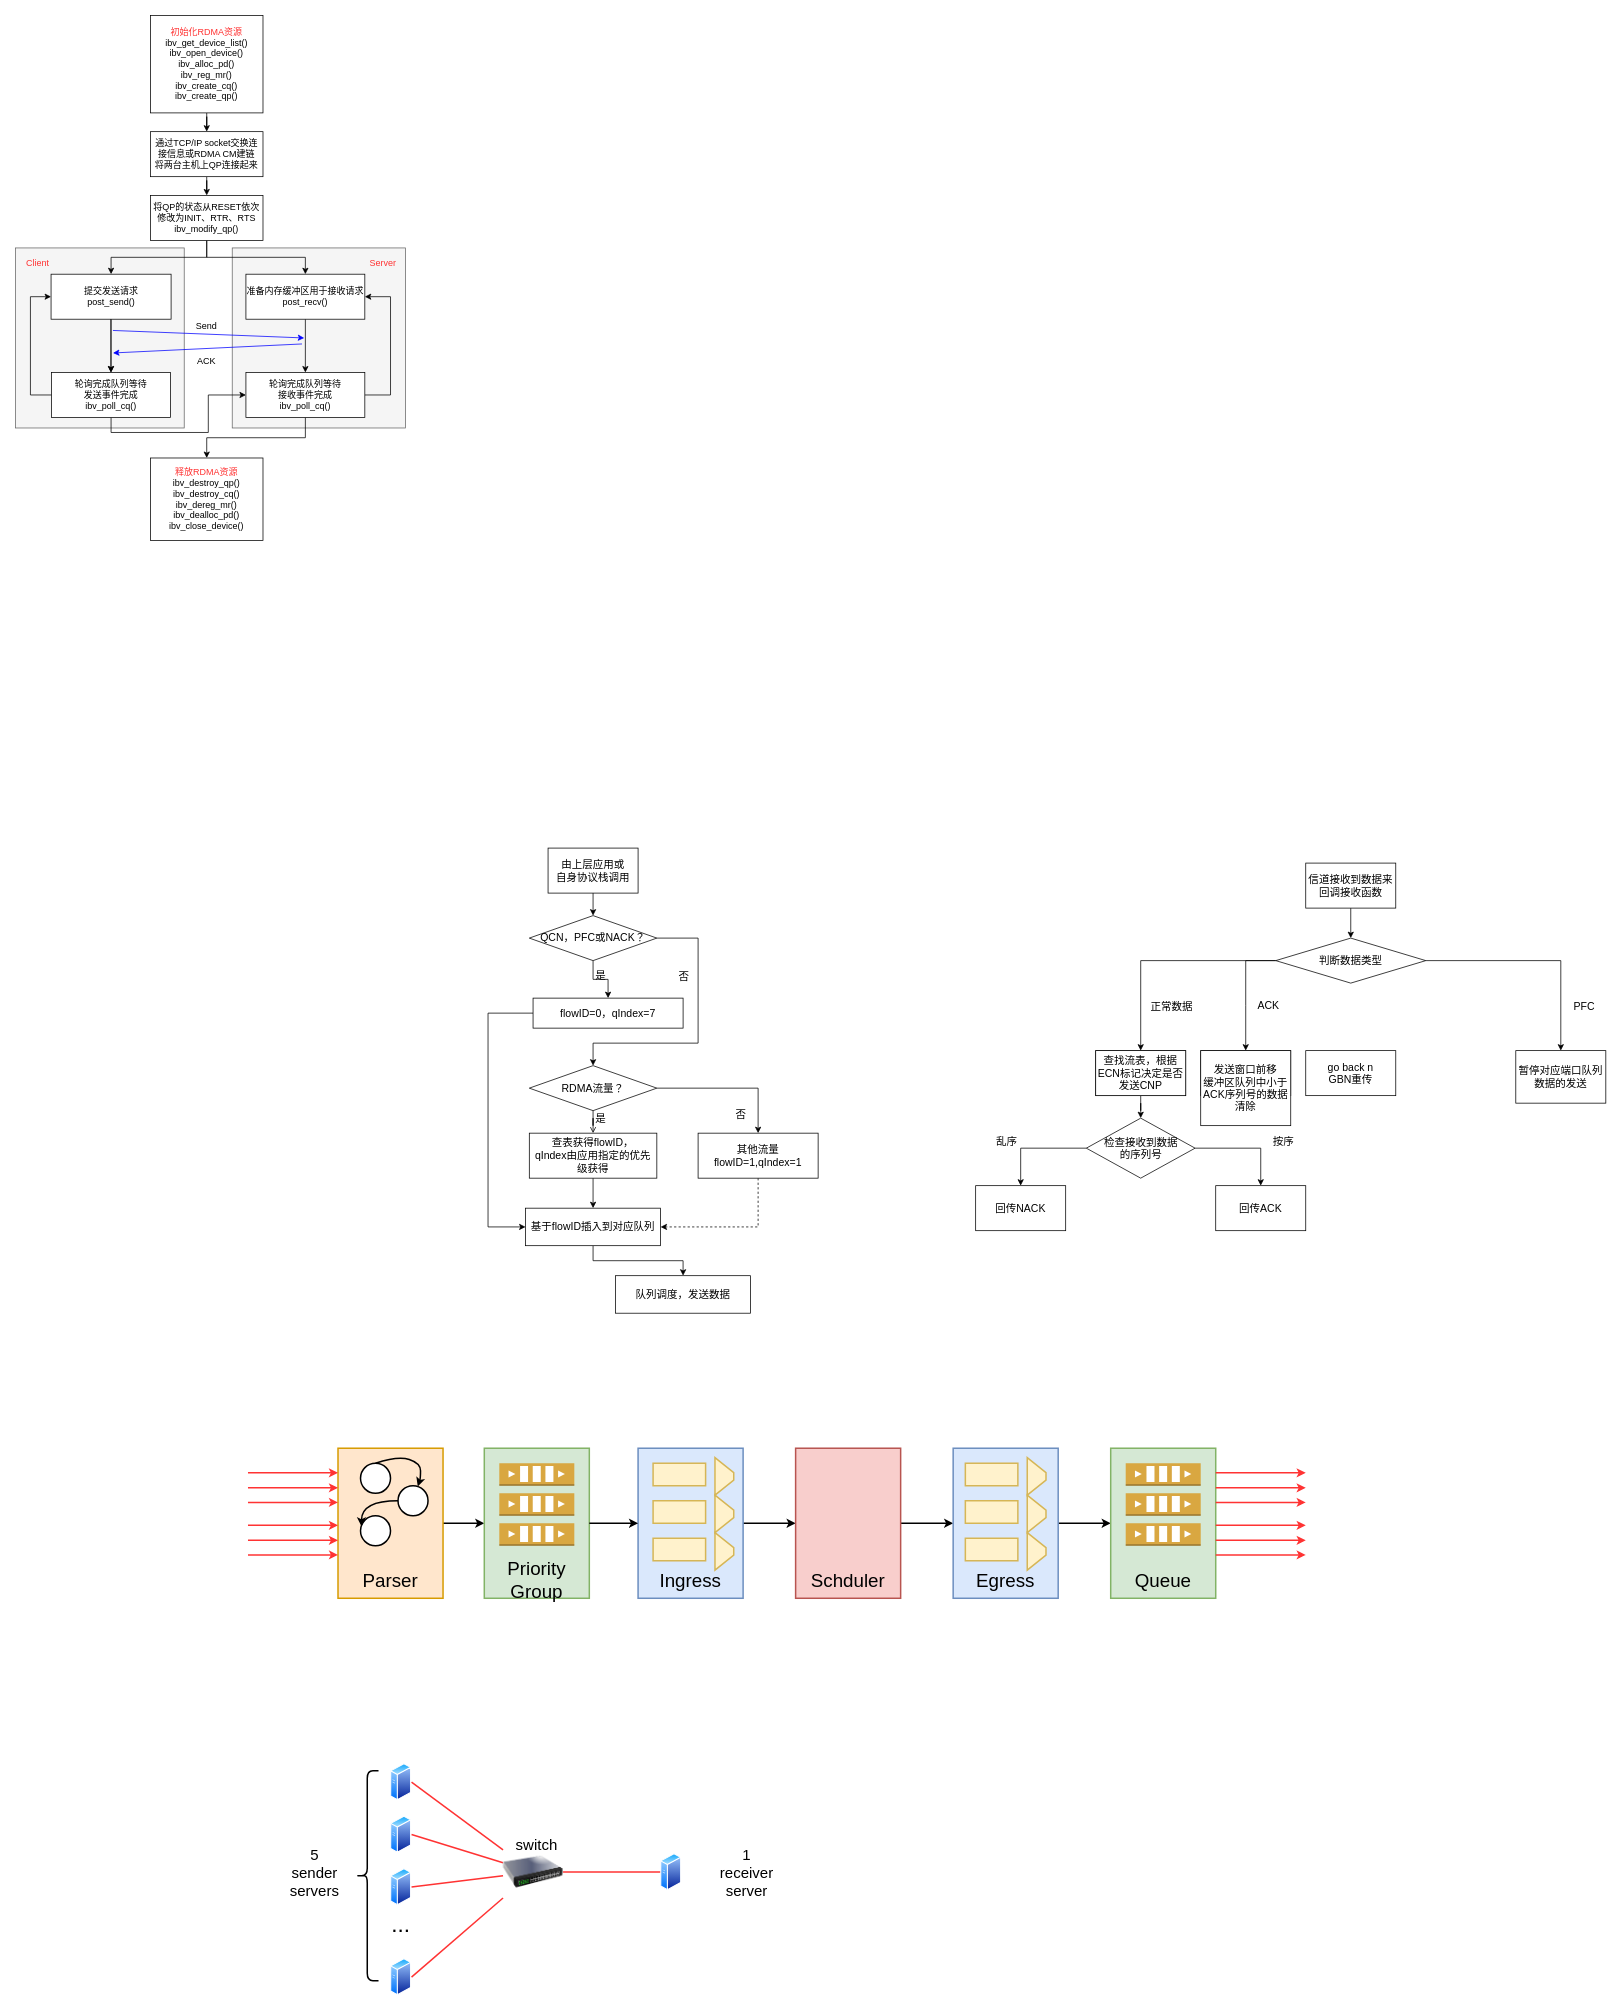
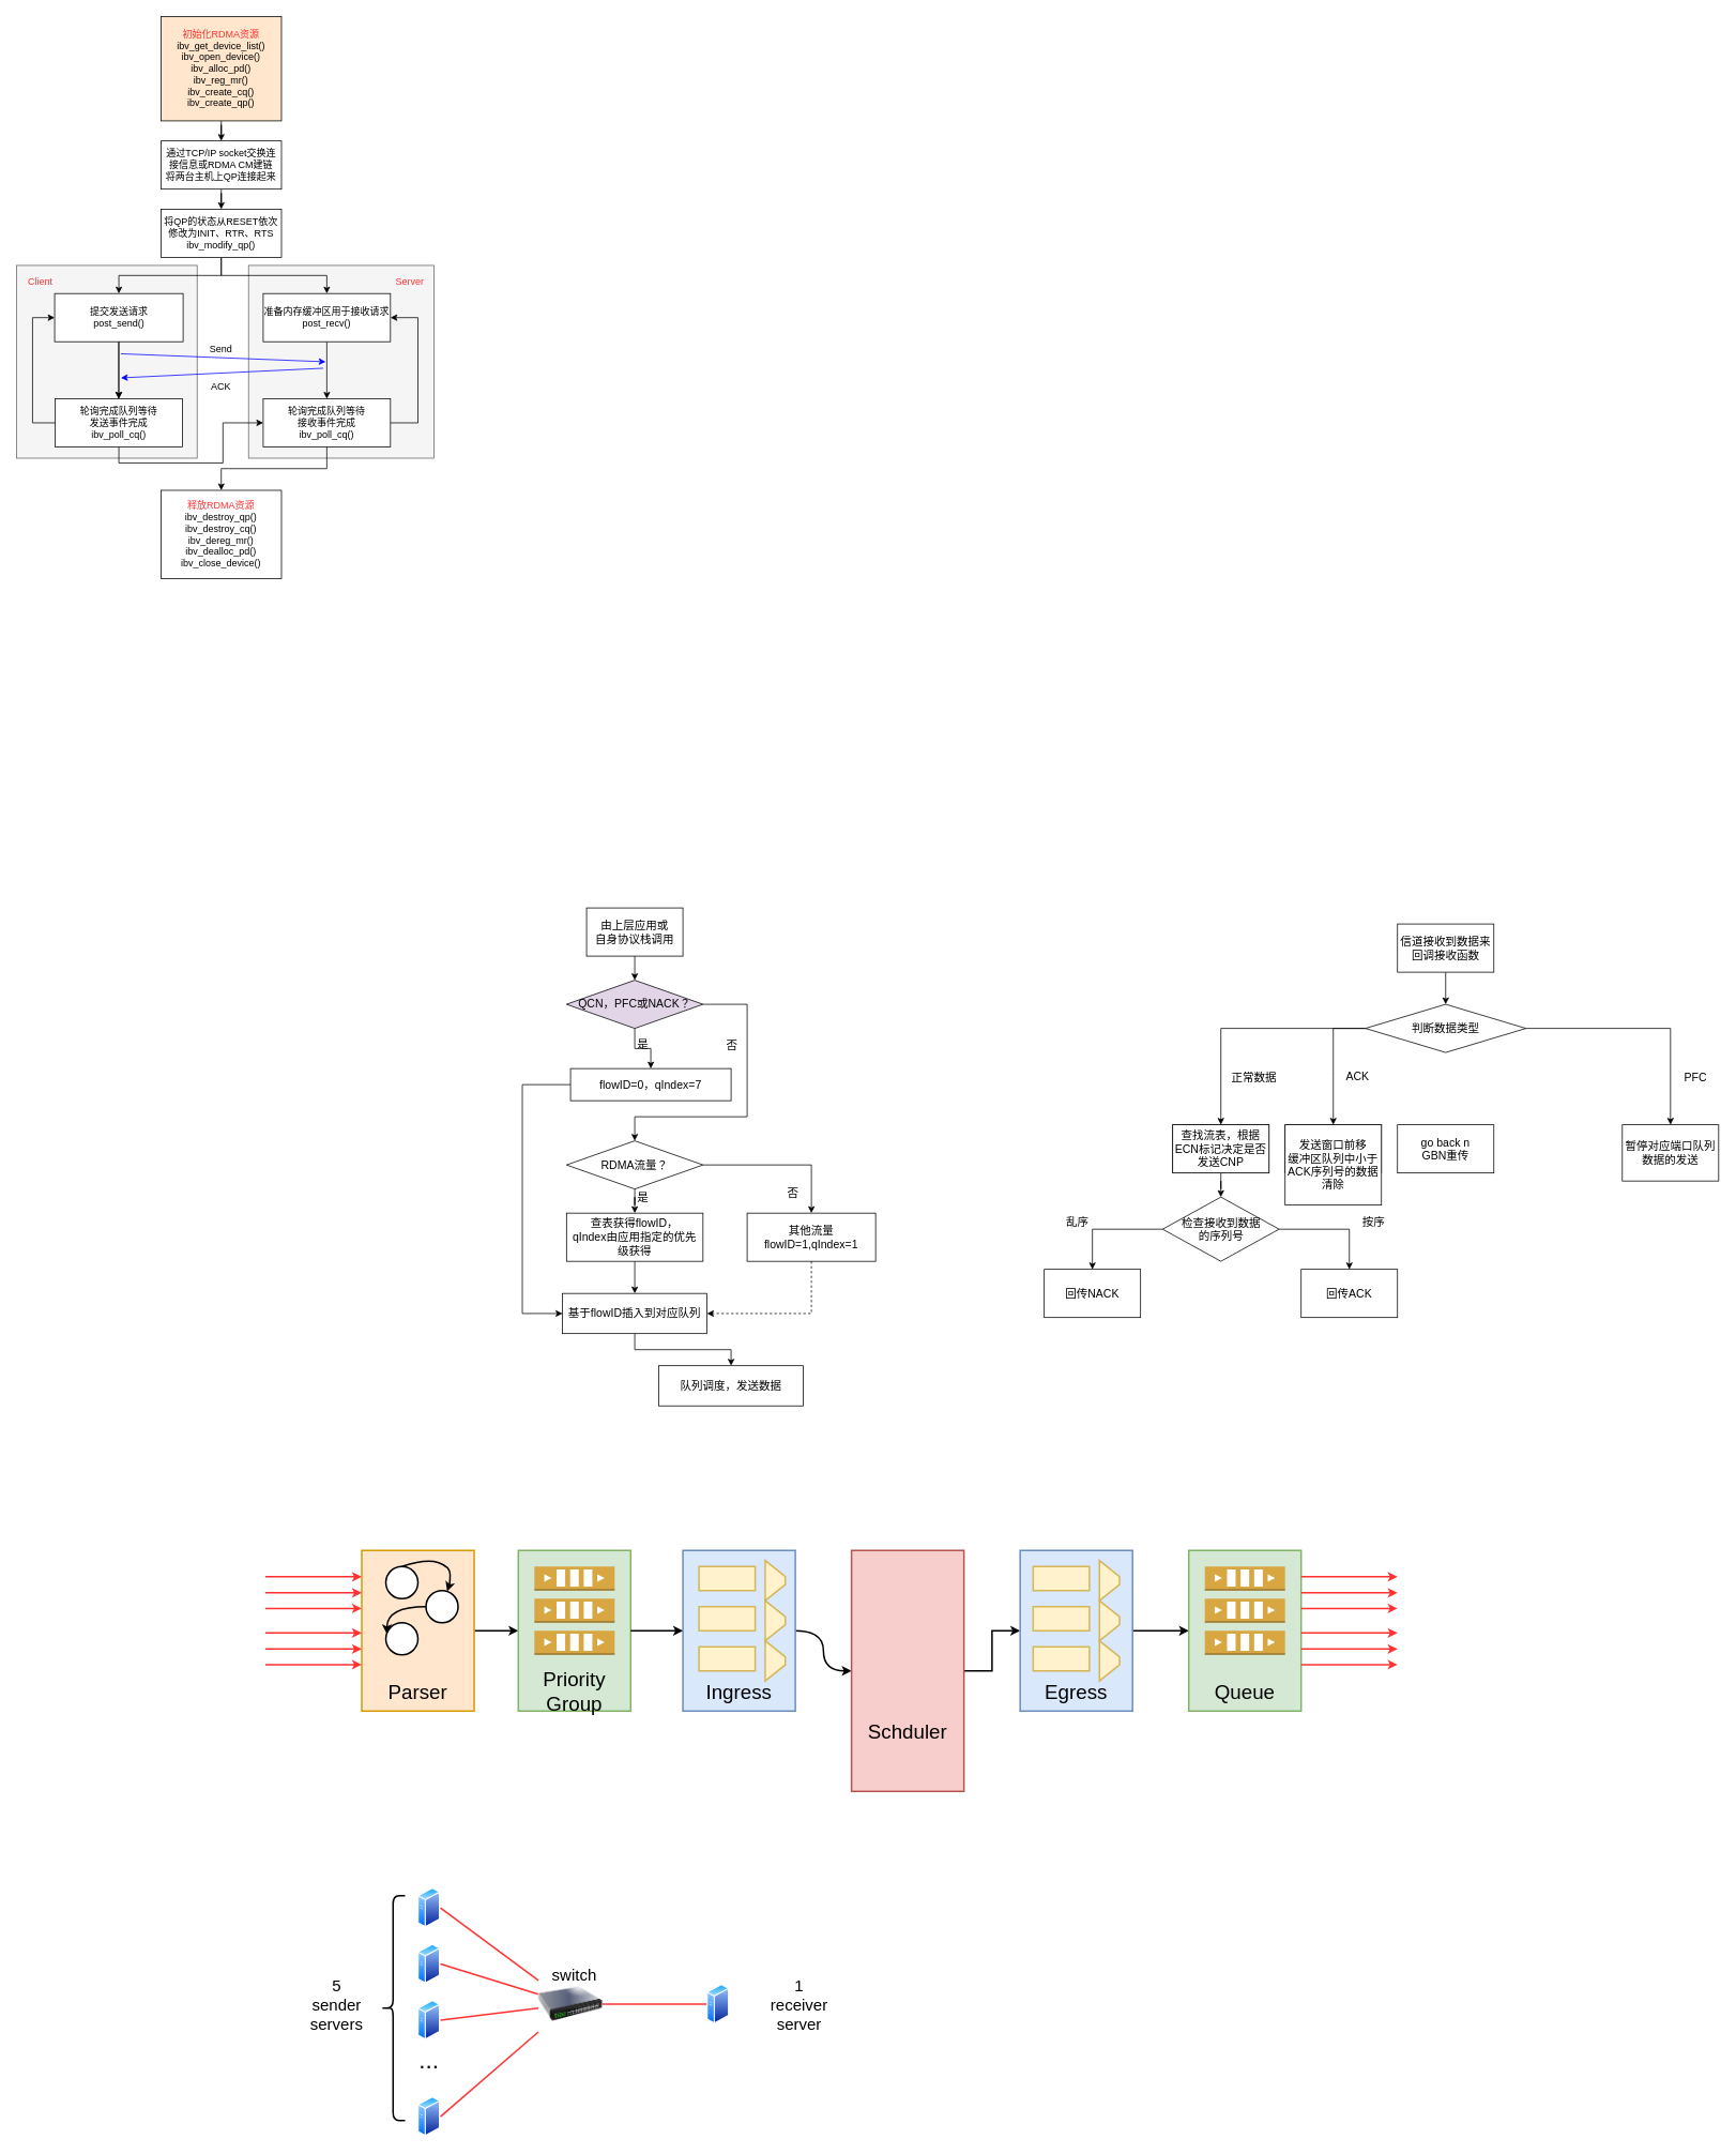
- <mxCell id="119" value="&lt;font color=&quot;#ff3333&quot;&gt;初始化RDMA资源&lt;/font&gt;&lt;br&gt;ibv_get_device_list()&lt;br&gt;ibv_open_device()&lt;br&gt;ibv_alloc_pd()&lt;br&gt;ibv_reg_mr()&lt;br&gt;ibv_create_cq()&lt;br&gt;ibv_create_qp()" style="rounded=0;whiteSpace=wrap;html=1;" vertex="1" parent="1"><mxGeometry x="200" y="20" width="150" height="130" as="geometry" /></mxCell>
+ <mxCell id="119" value="&lt;font color=&quot;#ff3333&quot;&gt;初始化RDMA资源&lt;/font&gt;&lt;br&gt;ibv_get_device_list()&lt;br&gt;ibv_open_device()&lt;br&gt;ibv_alloc_pd()&lt;br&gt;ibv_reg_mr()&lt;br&gt;ibv_create_cq()&lt;br&gt;ibv_create_qp()" style="rounded=0;whiteSpace=wrap;html=1;fillColor=#ffe6cc;" vertex="1" parent="1"><mxGeometry x="200" y="20" width="150" height="130" as="geometry" /></mxCell>
- <mxCell id="9" value="QCN，PFC或NACK？" style="rhombus;whiteSpace=wrap;html=1;fontSize=14;strokeWidth=1;" parent="1" vertex="1"><mxGeometry x="705" y="1220" width="170" height="60" as="geometry" /></mxCell>
+ <mxCell id="9" value="QCN，PFC或NACK？" style="rhombus;whiteSpace=wrap;html=1;fontSize=14;strokeWidth=1;fillColor=#e1d5e7;" parent="1" vertex="1"><mxGeometry x="705" y="1220" width="170" height="60" as="geometry" /></mxCell>
- <mxCell id="13" value="" style="edgeStyle=orthogonalEdgeStyle;rounded=0;orthogonalLoop=1;jettySize=auto;html=1;fontSize=14;strokeWidth=1;endArrow=open;" parent="1" source="15" target="17" edge="1"><mxGeometry relative="1" as="geometry" /></mxCell>
+ <mxCell id="13" value="" style="edgeStyle=orthogonalEdgeStyle;rounded=0;orthogonalLoop=1;jettySize=auto;html=1;fontSize=14;strokeWidth=1;" parent="1" source="15" target="17" edge="1"><mxGeometry relative="1" as="geometry" /></mxCell>
- <mxCell id="51" value="&lt;br&gt;&lt;br&gt;&lt;br&gt;&lt;br&gt;&lt;br&gt;Schduler" style="rounded=0;whiteSpace=wrap;html=1;fontSize=25;strokeWidth=2;fillColor=#f8cecc;strokeColor=#b85450;" parent="1" vertex="1"><mxGeometry x="1060" y="1930" width="140" height="200" as="geometry" /></mxCell>
+ <mxCell id="51" value="&lt;br&gt;&lt;br&gt;&lt;br&gt;&lt;br&gt;&lt;br&gt;Schduler" style="rounded=0;whiteSpace=wrap;html=1;fontSize=25;strokeWidth=2;fillColor=#f8cecc;strokeColor=#b85450;" parent="1" vertex="1"><mxGeometry x="1060" y="1930" width="140" height="300" as="geometry" /></mxCell>
